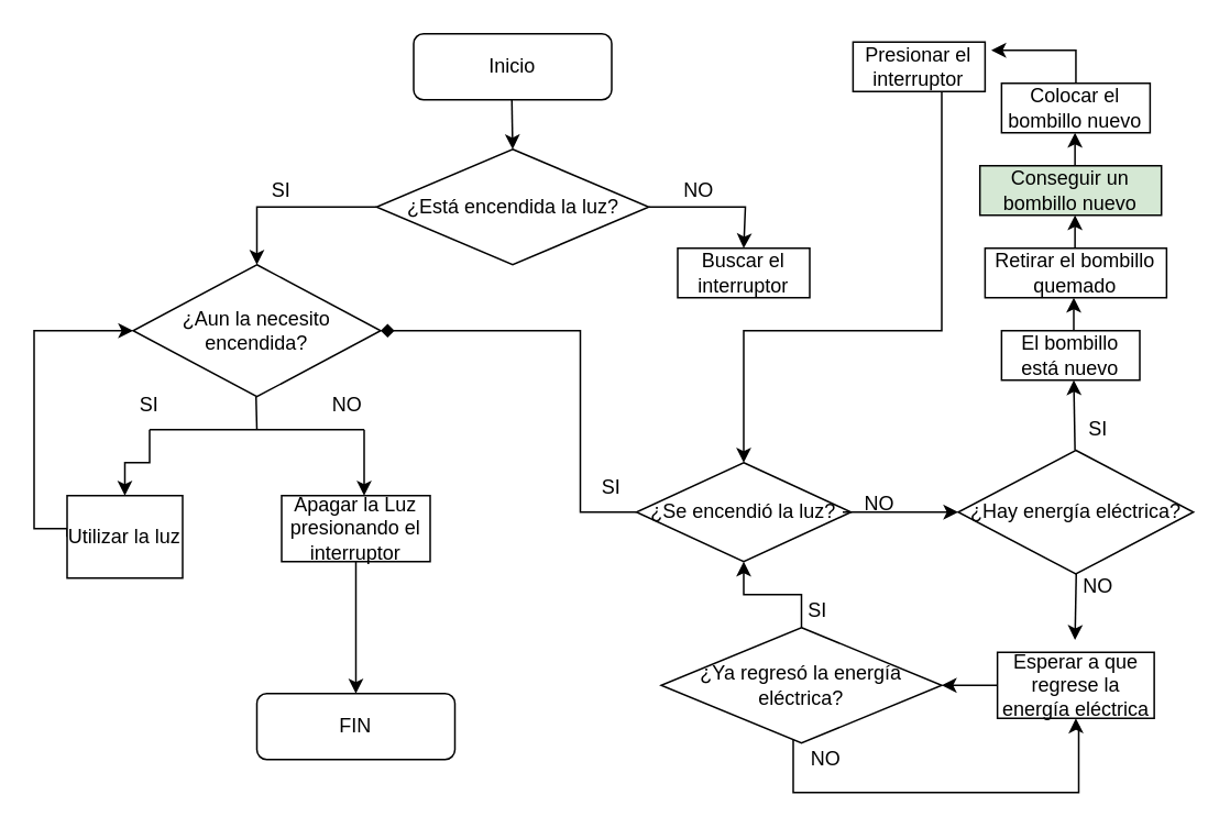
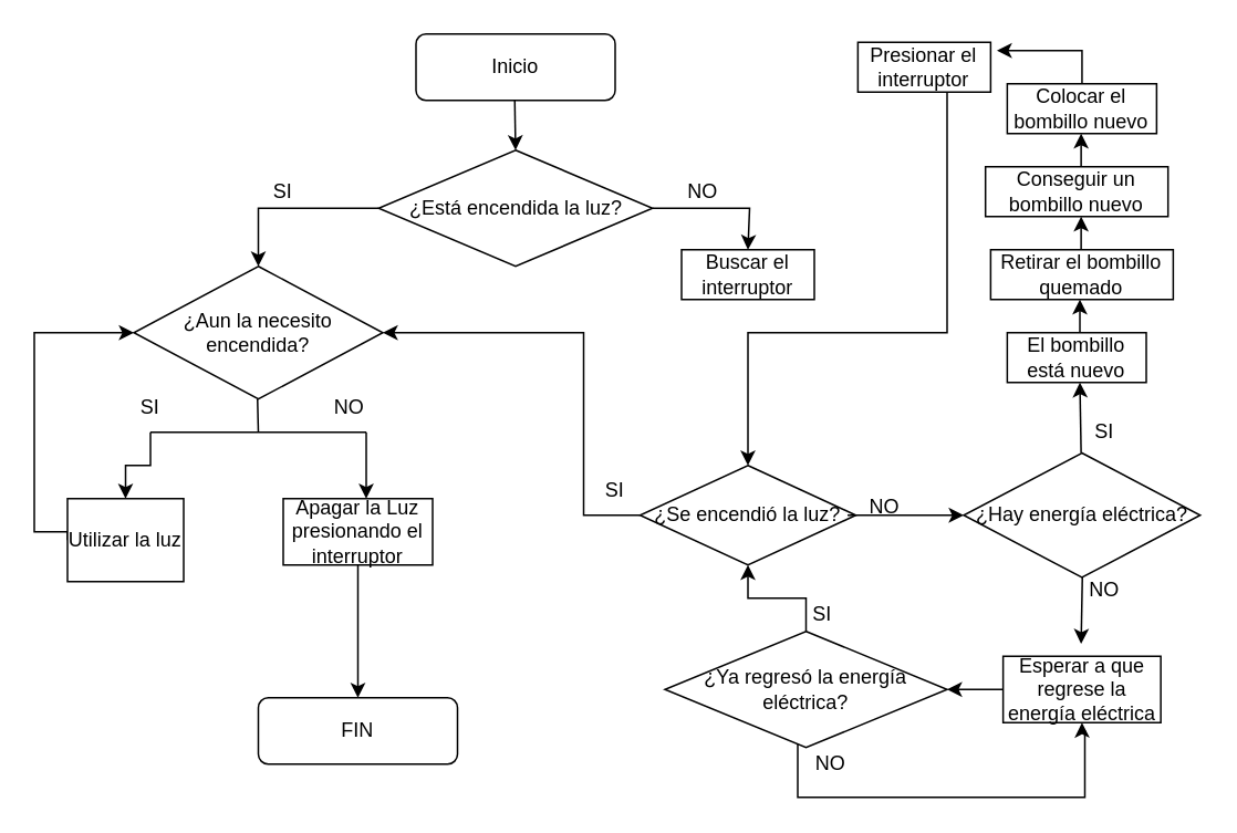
- <mxCell id="32" value="Conseguir un bombillo nuevo" style="rounded=0;whiteSpace=wrap;html=1;fillColor=#d5e8d4;" vertex="1" parent="1"><mxGeometry x="593.13" y="100" width="110" height="30" as="geometry" /></mxCell>
+ <mxCell id="32" value="Conseguir un bombillo nuevo" style="rounded=0;whiteSpace=wrap;html=1;" vertex="1" parent="1"><mxGeometry x="593.13" y="100" width="110" height="30" as="geometry" /></mxCell>
- <mxCell id="18" style="edgeStyle=orthogonalEdgeStyle;rounded=0;orthogonalLoop=1;jettySize=auto;html=1;entryX=1;entryY=0.5;entryDx=0;entryDy=0;endArrow=diamond;" edge="1" parent="1" source="19" target="8"><mxGeometry relative="1" as="geometry"><mxPoint x="350" y="200" as="targetPoint" /><Array as="points"><mxPoint x="351" y="310" /><mxPoint x="351" y="200" /></Array></mxGeometry></mxCell>
+ <mxCell id="18" style="edgeStyle=orthogonalEdgeStyle;rounded=0;orthogonalLoop=1;jettySize=auto;html=1;entryX=1;entryY=0.5;entryDx=0;entryDy=0;" edge="1" parent="1" source="19" target="8"><mxGeometry relative="1" as="geometry"><mxPoint x="350" y="200" as="targetPoint" /><Array as="points"><mxPoint x="351" y="310" /><mxPoint x="351" y="200" /></Array></mxGeometry></mxCell>
